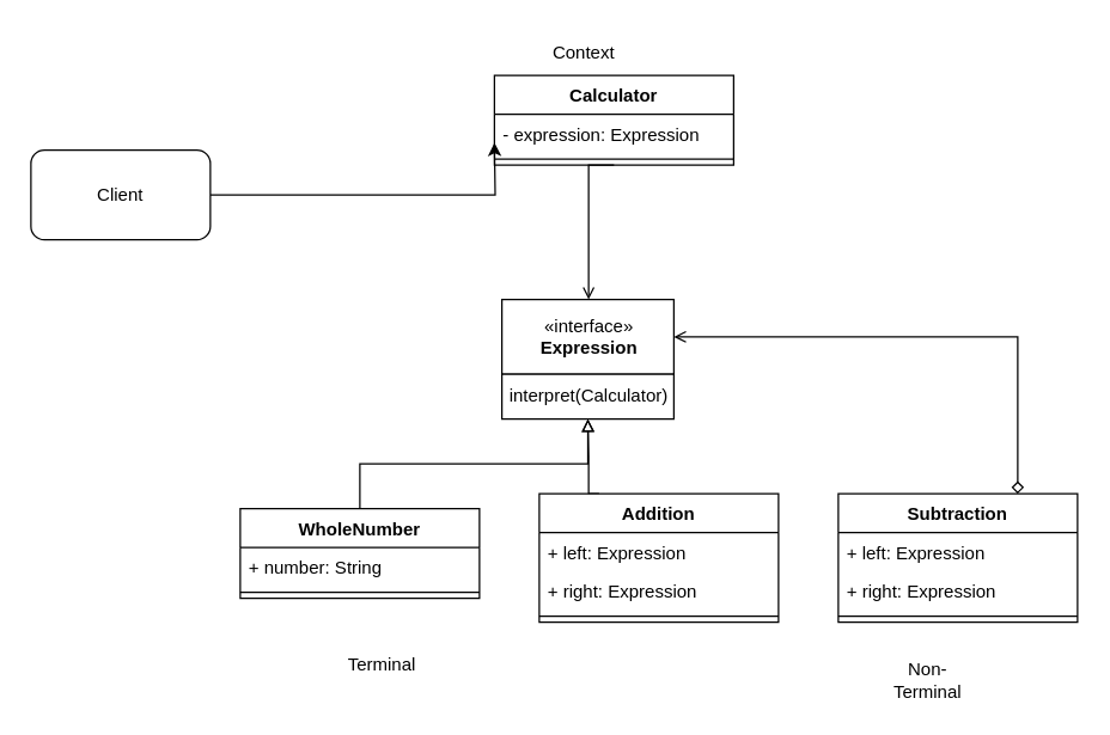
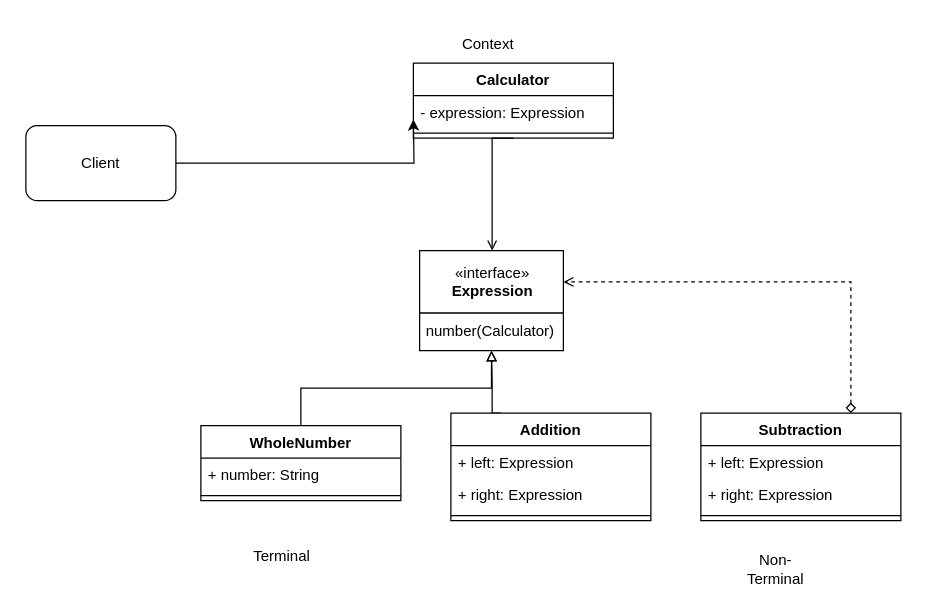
- <mxCell id="16" style="edgeStyle=orthogonalEdgeStyle;rounded=0;orthogonalLoop=1;jettySize=auto;html=1;exitX=0.75;exitY=0;exitDx=0;exitDy=0;entryX=1;entryY=0.5;entryDx=0;entryDy=0;endArrow=open;endFill=0;startArrow=diamond;startFill=0;" edge="1" parent="1" source="17" target="5"><mxGeometry relative="1" as="geometry" /></mxCell>
+ <mxCell id="16" style="edgeStyle=orthogonalEdgeStyle;rounded=0;orthogonalLoop=1;jettySize=auto;html=1;exitX=0.75;exitY=0;exitDx=0;exitDy=0;entryX=1;entryY=0.5;entryDx=0;entryDy=0;endArrow=open;endFill=0;startArrow=diamond;startFill=0;dashed=1;" edge="1" parent="1" source="17" target="5"><mxGeometry relative="1" as="geometry" /></mxCell>
- <mxCell id="6" value="&amp;nbsp;interpret(Calculator)" style="html=1;align=left;" vertex="1" parent="1"><mxGeometry x="335" y="250" width="115" height="30" as="geometry" /></mxCell>
+ <mxCell id="6" value="&amp;nbsp;number(Calculator)" style="html=1;align=left;" vertex="1" parent="1"><mxGeometry x="335" y="250" width="115" height="30" as="geometry" /></mxCell>
- <mxCell id="21" value="Terminal" style="text;html=1;strokeColor=none;fillColor=none;align=center;verticalAlign=middle;whiteSpace=wrap;rounded=0;" vertex="1" parent="1"><mxGeometry x="225" y="430" width="60" height="30" as="geometry" /></mxCell>
+ <mxCell id="21" value="Terminal" style="text;html=1;strokeColor=none;fillColor=none;align=center;verticalAlign=middle;whiteSpace=wrap;rounded=0;" vertex="1" parent="1"><mxGeometry x="195" y="430" width="60" height="30" as="geometry" /></mxCell>
